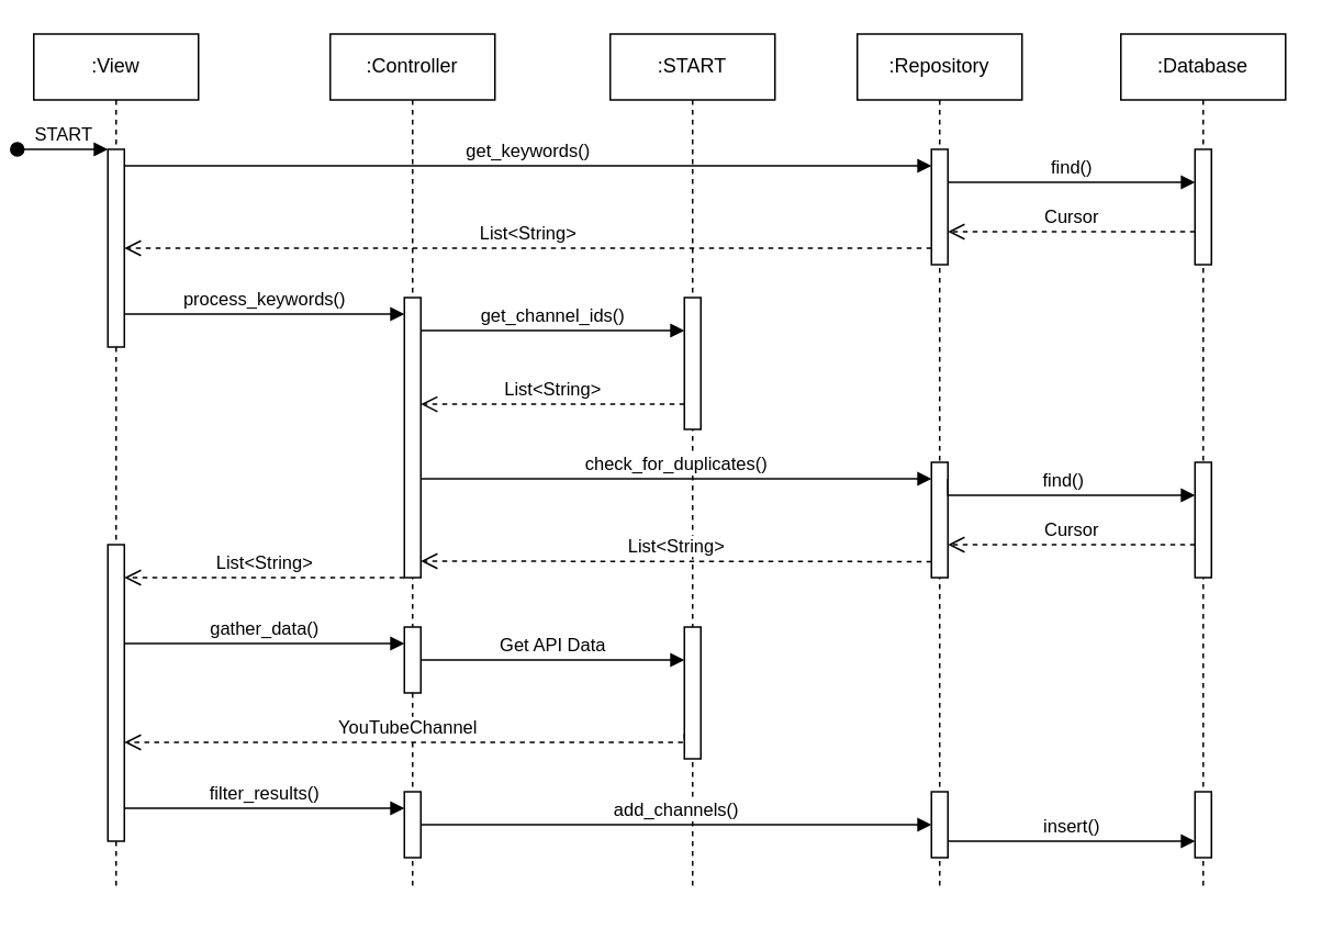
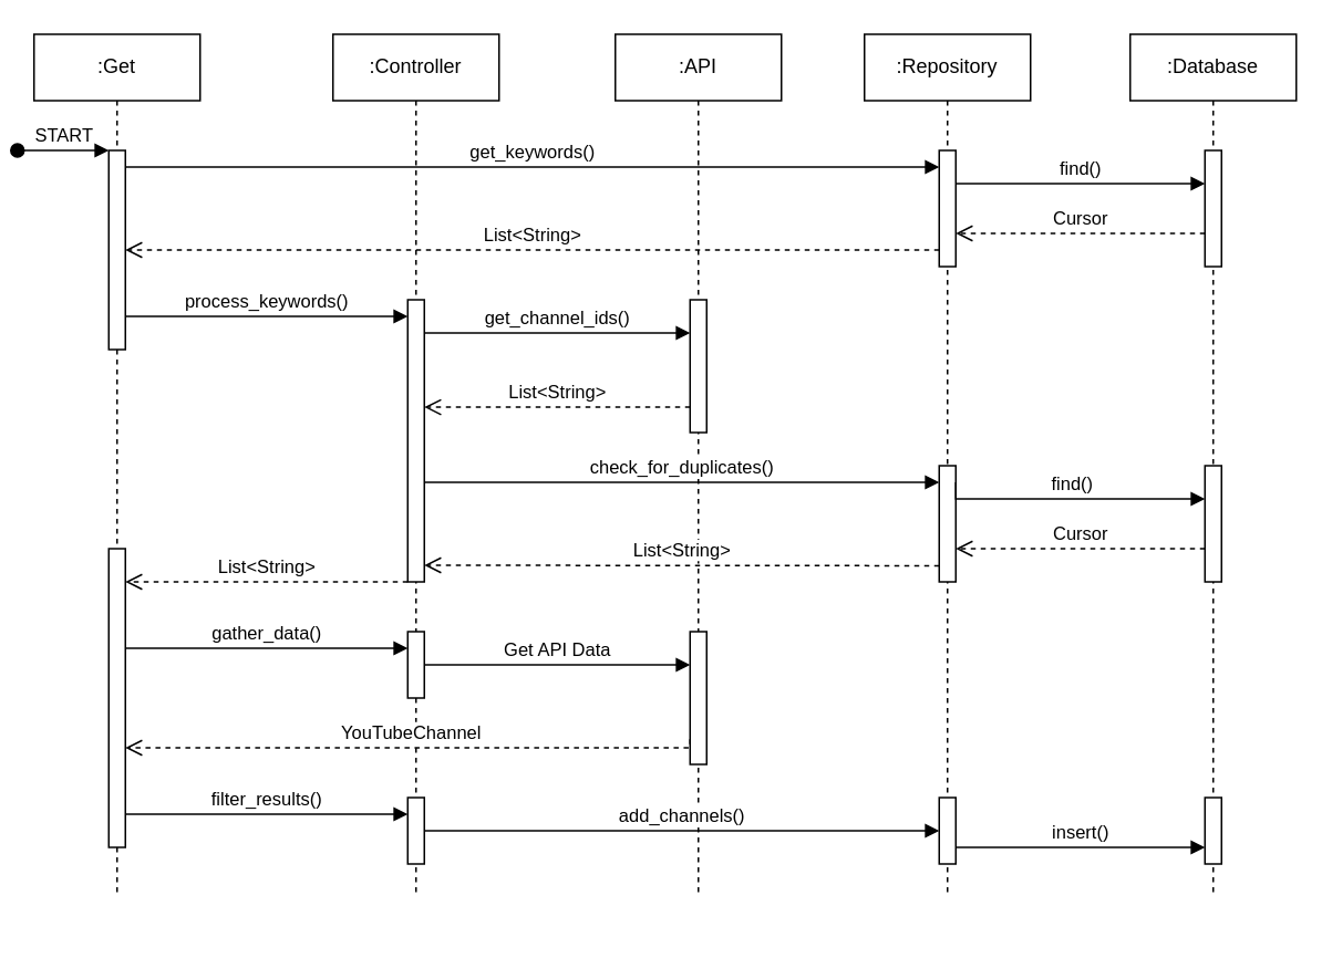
- <mxCell id="2" value=":View" style="shape=umlLifeline;perimeter=lifelinePerimeter;whiteSpace=wrap;html=1;container=0;dropTarget=0;collapsible=0;recursiveResize=0;outlineConnect=0;portConstraint=eastwest;newEdgeStyle={&quot;edgeStyle&quot;:&quot;elbowEdgeStyle&quot;,&quot;elbow&quot;:&quot;vertical&quot;,&quot;curved&quot;:0,&quot;rounded&quot;:0};" parent="1" vertex="1"><mxGeometry x="20" y="20" width="100" height="520" as="geometry" /></mxCell>
+ <mxCell id="2" value=":Get" style="shape=umlLifeline;perimeter=lifelinePerimeter;whiteSpace=wrap;html=1;container=0;dropTarget=0;collapsible=0;recursiveResize=0;outlineConnect=0;portConstraint=eastwest;newEdgeStyle={&quot;edgeStyle&quot;:&quot;elbowEdgeStyle&quot;,&quot;elbow&quot;:&quot;vertical&quot;,&quot;curved&quot;:0,&quot;rounded&quot;:0};" parent="1" vertex="1"><mxGeometry x="20" y="20" width="100" height="520" as="geometry" /></mxCell>
- <mxCell id="11" value=":START" style="shape=umlLifeline;perimeter=lifelinePerimeter;whiteSpace=wrap;html=1;container=0;dropTarget=0;collapsible=0;recursiveResize=0;outlineConnect=0;portConstraint=eastwest;newEdgeStyle={&quot;edgeStyle&quot;:&quot;elbowEdgeStyle&quot;,&quot;elbow&quot;:&quot;vertical&quot;,&quot;curved&quot;:0,&quot;rounded&quot;:0};" parent="1" vertex="1"><mxGeometry x="370" y="20" width="100" height="520" as="geometry" /></mxCell>
+ <mxCell id="11" value=":API" style="shape=umlLifeline;perimeter=lifelinePerimeter;whiteSpace=wrap;html=1;container=0;dropTarget=0;collapsible=0;recursiveResize=0;outlineConnect=0;portConstraint=eastwest;newEdgeStyle={&quot;edgeStyle&quot;:&quot;elbowEdgeStyle&quot;,&quot;elbow&quot;:&quot;vertical&quot;,&quot;curved&quot;:0,&quot;rounded&quot;:0};" parent="1" vertex="1"><mxGeometry x="370" y="20" width="100" height="520" as="geometry" /></mxCell>
